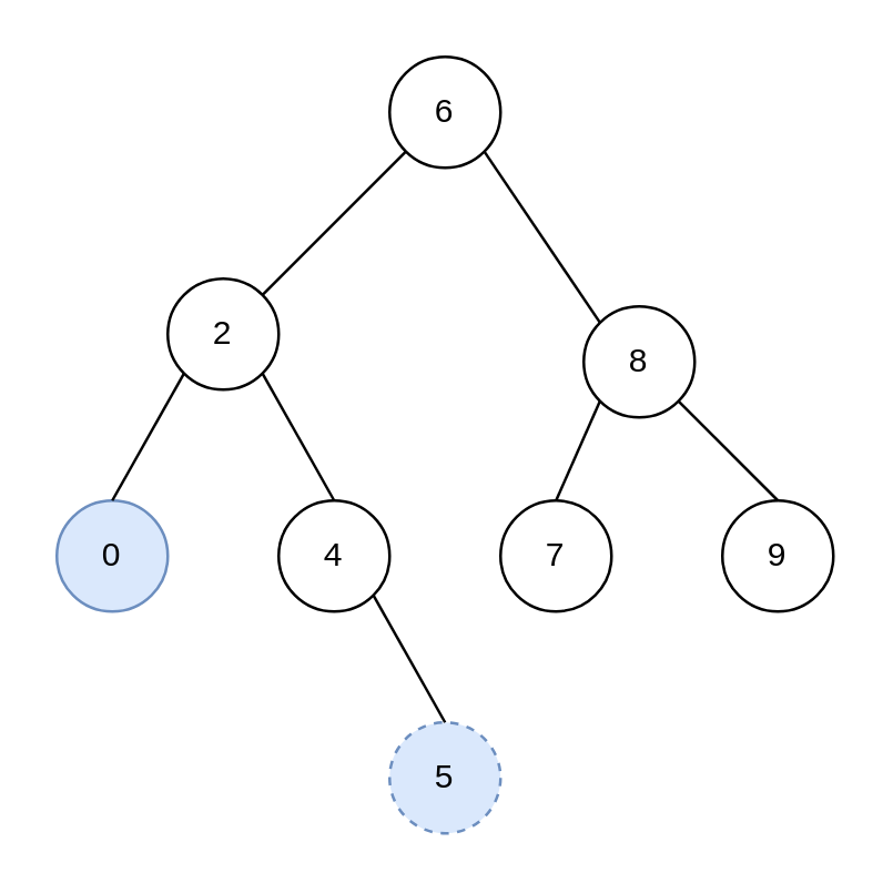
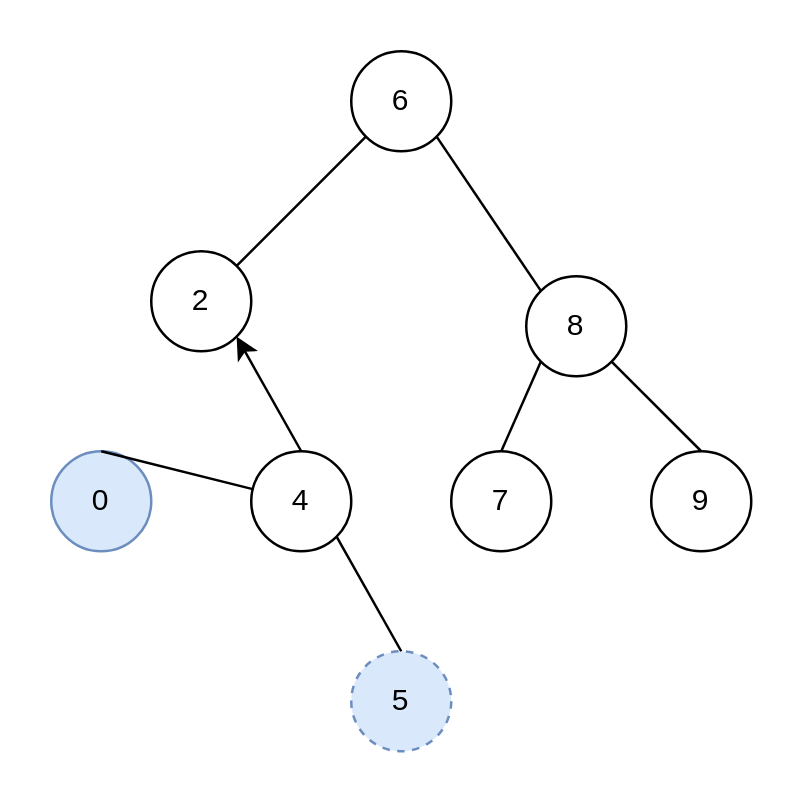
- <mxCell id="13" value="" style="endArrow=none;html=1;entryX=1;entryY=1;entryDx=0;entryDy=0;exitX=0.5;exitY=0;exitDx=0;exitDy=0;" parent="1" source="5" target="3" edge="1"><mxGeometry width="50" height="50" relative="1" as="geometry"><mxPoint x="200" y="146" as="sourcePoint" /><mxPoint x="148" y="94" as="targetPoint" /></mxGeometry></mxCell>
+ <mxCell id="13" value="" style="endArrow=classic;html=1;entryX=1;entryY=1;entryDx=0;entryDy=0;exitX=0.5;exitY=0;exitDx=0;exitDy=0;" parent="1" source="5" target="3" edge="1"><mxGeometry width="50" height="50" relative="1" as="geometry"><mxPoint x="200" y="146" as="sourcePoint" /><mxPoint x="148" y="94" as="targetPoint" /></mxGeometry></mxCell>
- <mxCell id="11" value="" style="endArrow=none;html=1;entryX=0;entryY=1;entryDx=0;entryDy=0;exitX=0.5;exitY=0;exitDx=0;exitDy=0;" parent="1" source="4" target="3" edge="1"><mxGeometry width="50" height="50" relative="1" as="geometry"><mxPoint x="104" y="116" as="sourcePoint" /><mxPoint x="156" y="64" as="targetPoint" /></mxGeometry></mxCell>
+ <mxCell id="11" value="" style="endArrow=none;html=1;exitX=0.5;exitY=0;exitDx=0;exitDy=0;" parent="1" source="4" target="5" edge="1"><mxGeometry width="50" height="50" relative="1" as="geometry"><mxPoint x="104" y="116" as="sourcePoint" /><mxPoint x="156" y="64" as="targetPoint" /></mxGeometry></mxCell>
